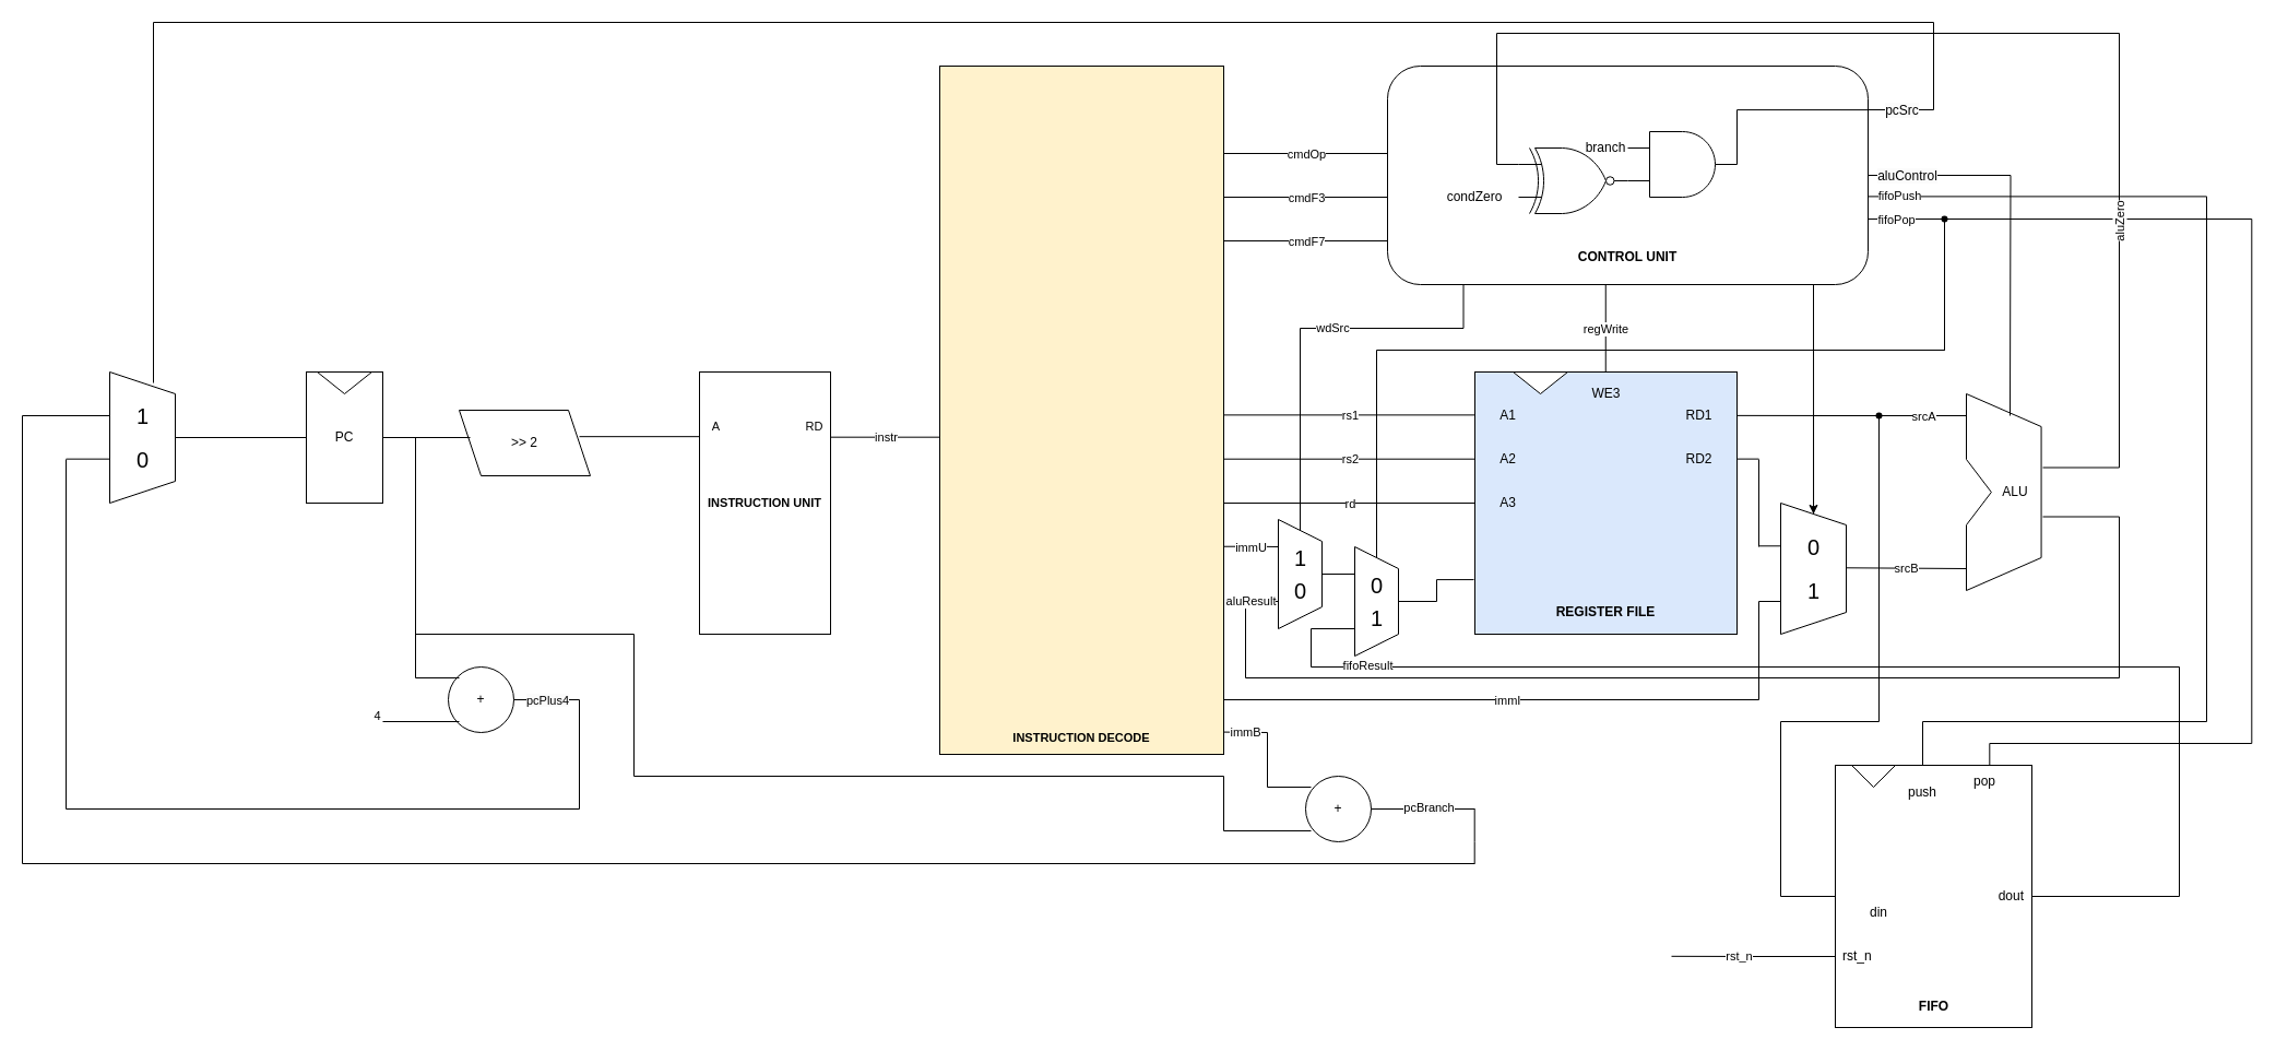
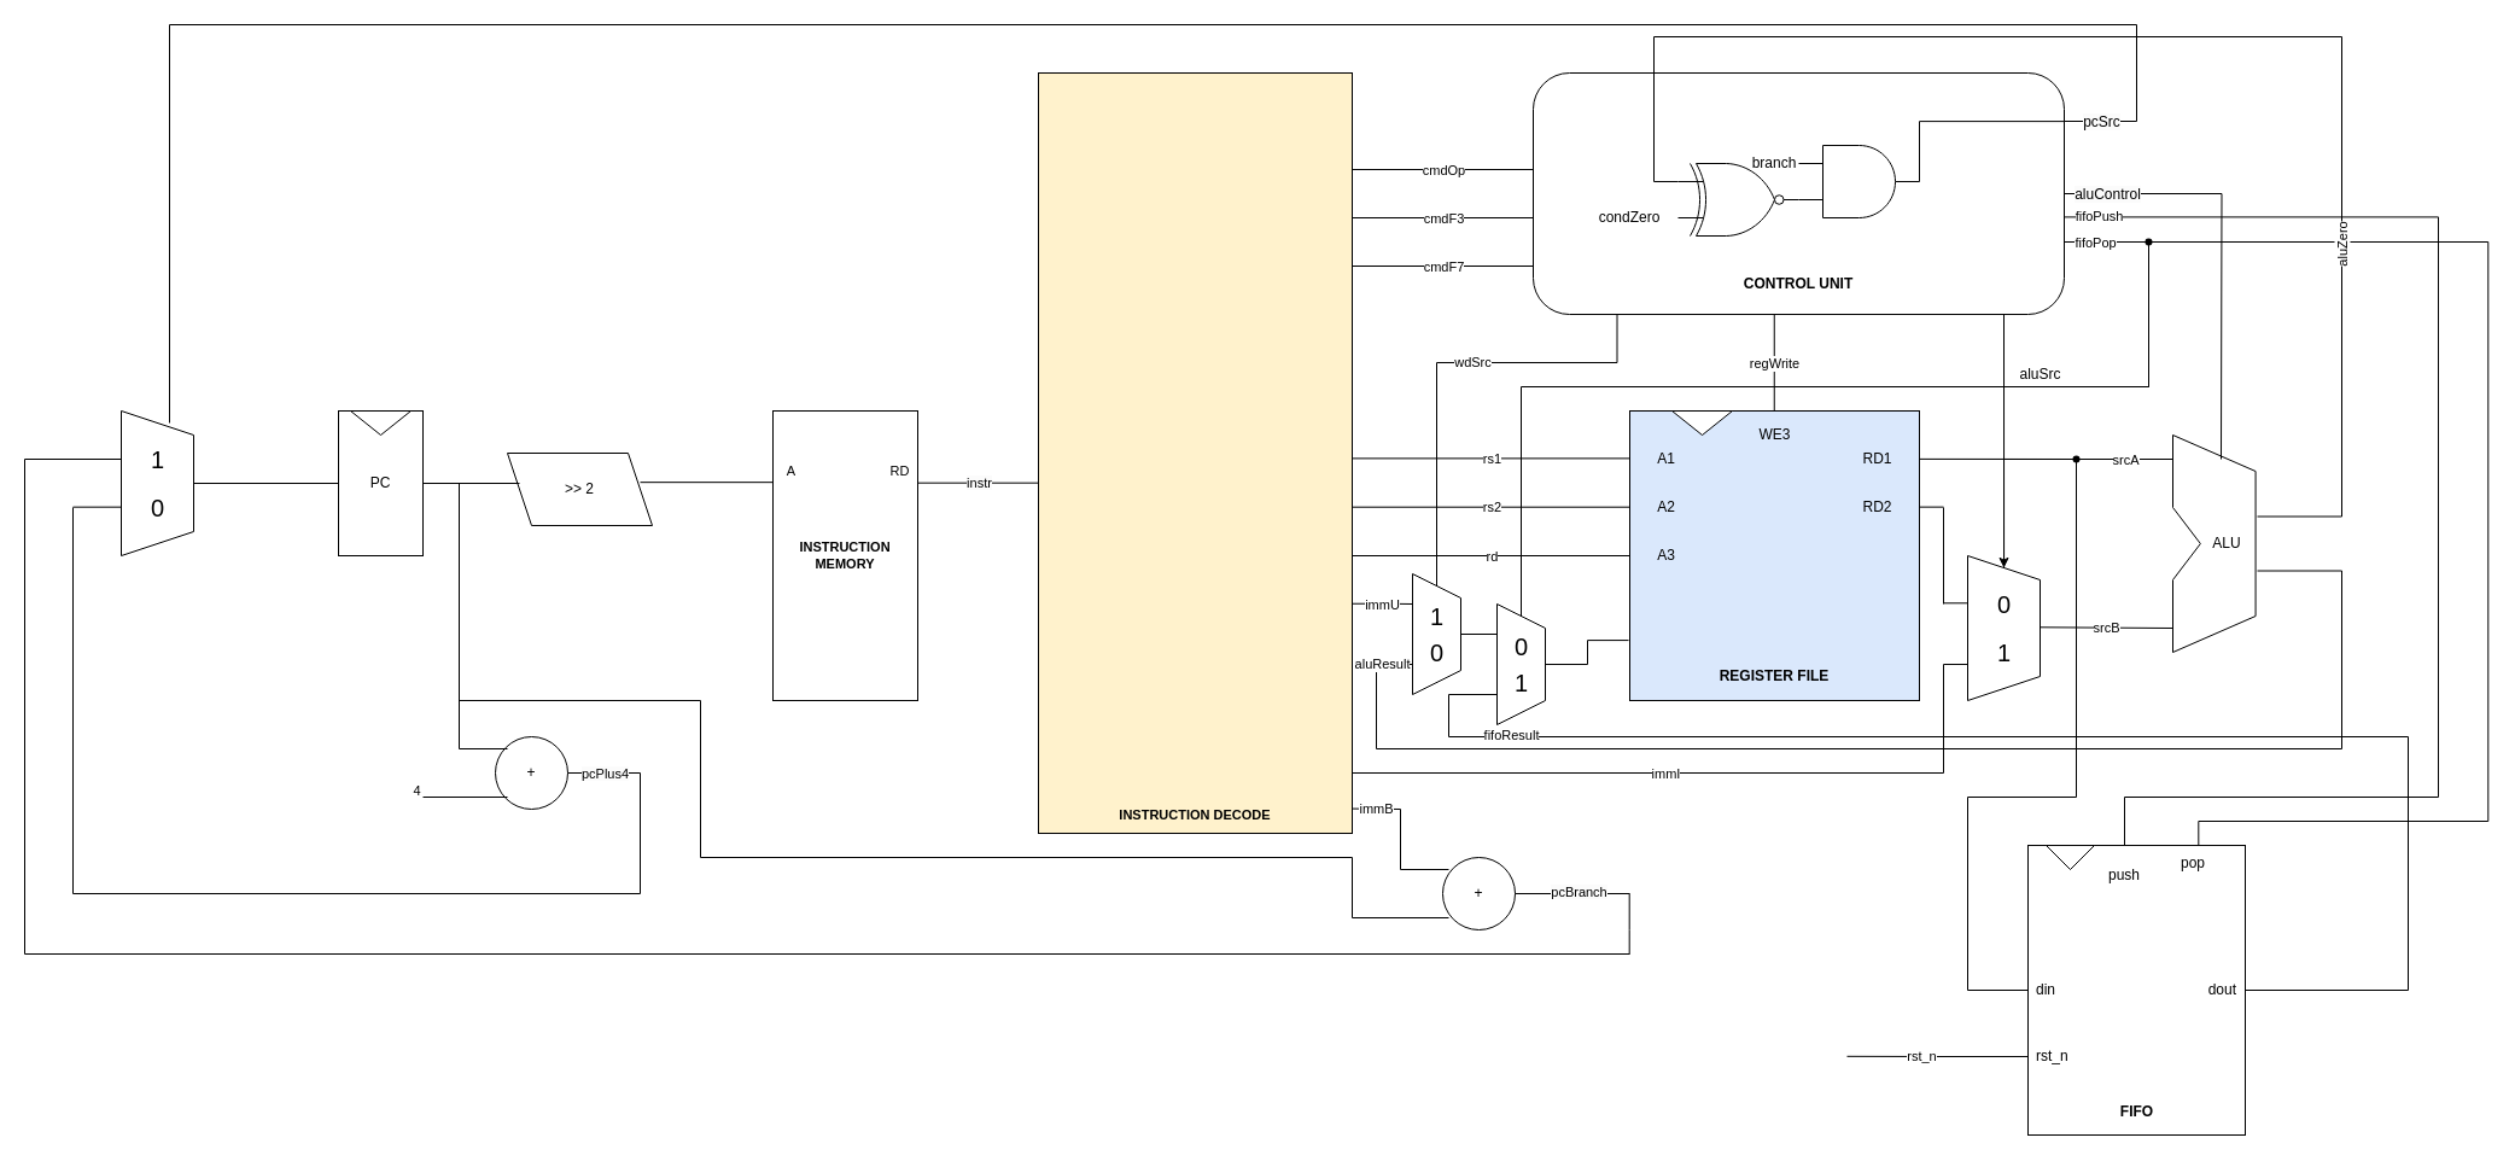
+ <mxCell id="80" value="aluSrc" style="text;html=1;align=center;verticalAlign=middle;resizable=0;points=[];autosize=1;strokeColor=none;fillColor=none;" parent="1" vertex="1"><mxGeometry x="1660" y="295" width="60" height="30" as="geometry" /></mxCell>
- <mxCell id="34" value="&lt;b&gt;INSTRUCTION UNIT&lt;/b&gt;" style="rounded=0;whiteSpace=wrap;html=1;fontFamily=Helvetica;fontSize=11;fontColor=default;" parent="1" vertex="1"><mxGeometry x="640" y="340" width="120" height="240" as="geometry" /></mxCell>
+ <mxCell id="34" value="&lt;b&gt;INSTRUCTION MEMORY&lt;/b&gt;" style="rounded=0;whiteSpace=wrap;html=1;fontFamily=Helvetica;fontSize=11;fontColor=default;" parent="1" vertex="1"><mxGeometry x="640" y="340" width="120" height="240" as="geometry" /></mxCell>
- <mxCell id="136" value="din" style="text;html=1;align=left;verticalAlign=middle;whiteSpace=wrap;rounded=0;spacingLeft=5;" vertex="1" parent="133"><mxGeometry x="25" y="120" width="60" height="30" as="geometry" /></mxCell>
+ <mxCell id="136" value="din" style="text;html=1;align=left;verticalAlign=middle;whiteSpace=wrap;rounded=0;spacingLeft=5;" vertex="1" parent="133"><mxGeometry y="105" width="60" height="30" as="geometry" /></mxCell>
